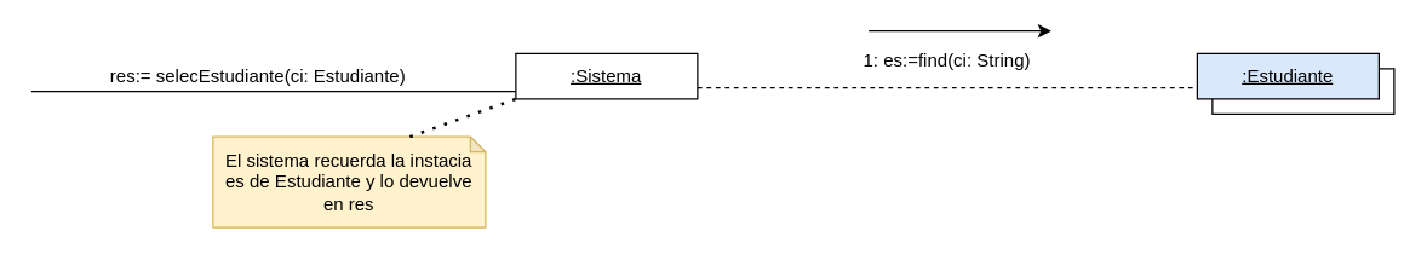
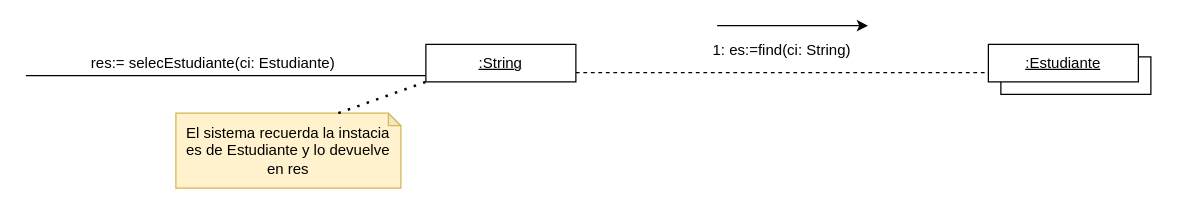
- <mxCell id="4" value="&lt;u&gt;:Sistema&lt;/u&gt;" style="rounded=0;whiteSpace=wrap;html=1;" vertex="1" parent="1"><mxGeometry x="340" y="35" width="120" height="30" as="geometry" /></mxCell>
+ <mxCell id="4" value="&lt;u&gt;:String&lt;/u&gt;" style="rounded=0;whiteSpace=wrap;html=1;" vertex="1" parent="1"><mxGeometry x="340" y="35" width="120" height="30" as="geometry" /></mxCell>
- <mxCell id="3" value="&lt;u&gt;:Estudiante&lt;br&gt;&lt;/u&gt;" style="rounded=0;whiteSpace=wrap;html=1;fillColor=#dae8fc;" vertex="1" parent="1"><mxGeometry x="790" y="35" width="120" height="30" as="geometry" /></mxCell>
+ <mxCell id="3" value="&lt;u&gt;:Estudiante&lt;br&gt;&lt;/u&gt;" style="rounded=0;whiteSpace=wrap;html=1;" vertex="1" parent="1"><mxGeometry x="790" y="35" width="120" height="30" as="geometry" /></mxCell>
